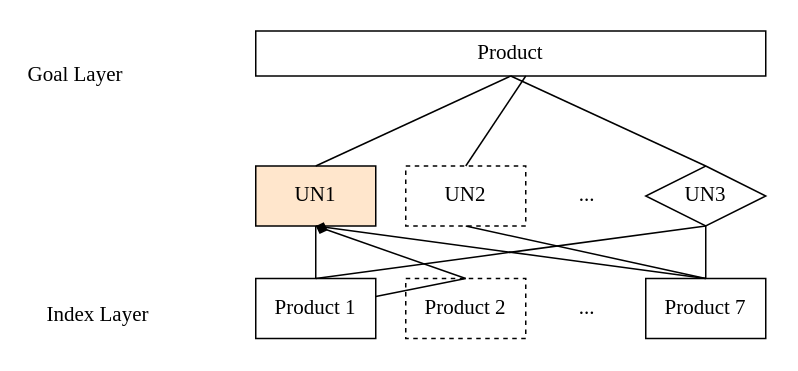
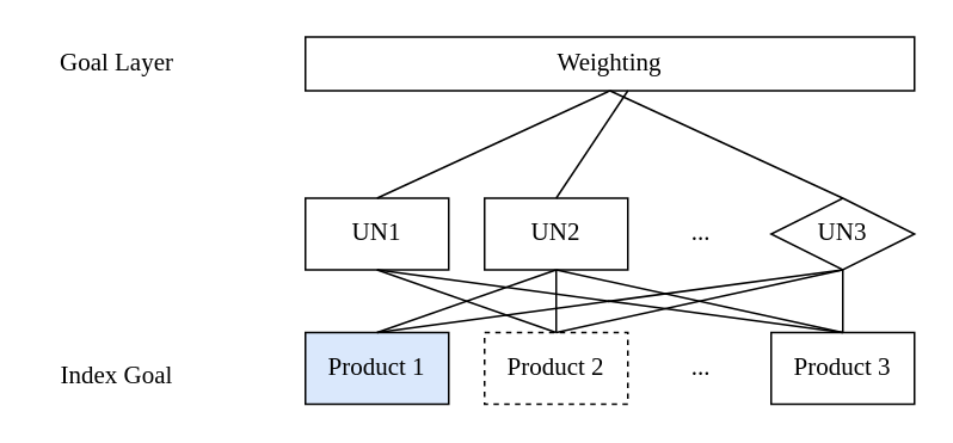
- <mxCell id="2" value="Product" style="rounded=0;whiteSpace=wrap;html=1;fontFamily=Times New Roman;fontSize=14;" vertex="1" parent="1"><mxGeometry x="170" y="20" width="340" height="30" as="geometry" /></mxCell>
+ <mxCell id="2" value="Weighting" style="rounded=0;whiteSpace=wrap;html=1;fontFamily=Times New Roman;fontSize=14;" vertex="1" parent="1"><mxGeometry x="170" y="20" width="340" height="30" as="geometry" /></mxCell>
- <mxCell id="5" value="Goal Layer" style="text;html=1;strokeColor=none;fillColor=none;align=center;verticalAlign=middle;whiteSpace=wrap;rounded=0;fontFamily=Times New Roman;fontSize=14;" vertex="1" parent="1"><mxGeometry x="5" y="35" width="90" height="30" as="geometry" /></mxCell>
+ <mxCell id="5" value="Goal Layer" style="text;html=1;strokeColor=none;fillColor=none;align=center;verticalAlign=middle;whiteSpace=wrap;rounded=0;fontFamily=Times New Roman;fontSize=14;" vertex="1" parent="1"><mxGeometry x="20" y="20" width="90" height="30" as="geometry" /></mxCell>
- <mxCell id="3" value="UN1" style="rounded=0;whiteSpace=wrap;html=1;fontFamily=Times New Roman;fontSize=14;fillColor=#ffe6cc;" vertex="1" parent="1"><mxGeometry x="170" y="110" width="80" height="40" as="geometry" /></mxCell>
+ <mxCell id="3" value="UN1" style="rounded=0;whiteSpace=wrap;html=1;fontFamily=Times New Roman;fontSize=14;" vertex="1" parent="1"><mxGeometry x="170" y="110" width="80" height="40" as="geometry" /></mxCell>
- <mxCell id="4" value="UN2" style="rounded=0;whiteSpace=wrap;html=1;fontFamily=Times New Roman;fontSize=14;dashed=1;" vertex="1" parent="1"><mxGeometry x="270" y="110" width="80" height="40" as="geometry" /></mxCell>
+ <mxCell id="4" value="UN2" style="rounded=0;whiteSpace=wrap;html=1;fontFamily=Times New Roman;fontSize=14;" vertex="1" parent="1"><mxGeometry x="270" y="110" width="80" height="40" as="geometry" /></mxCell>
- <mxCell id="15" value="" style="endArrow=diamond;html=1;rounded=0;entryX=0.5;entryY=1;entryDx=0;entryDy=0;exitX=0.5;exitY=0;exitDx=0;exitDy=0;fontFamily=Times New Roman;fontSize=14;" edge="1" parent="1" source="9" target="3"><mxGeometry width="50" height="50" relative="1" as="geometry"><mxPoint x="240" y="290" as="sourcePoint" /><mxPoint x="290" y="240" as="targetPoint" /></mxGeometry></mxCell>
+ <mxCell id="15" value="" style="endArrow=none;html=1;rounded=0;entryX=0.5;entryY=1;entryDx=0;entryDy=0;exitX=0.5;exitY=0;exitDx=0;exitDy=0;fontFamily=Times New Roman;fontSize=14;" edge="1" parent="1" source="9" target="3"><mxGeometry width="50" height="50" relative="1" as="geometry"><mxPoint x="240" y="290" as="sourcePoint" /><mxPoint x="290" y="240" as="targetPoint" /></mxGeometry></mxCell>
- <mxCell id="22" value="" style="endArrow=none;html=1;rounded=0;exitX=0.5;exitY=0;exitDx=0;exitDy=0;fontFamily=Times New Roman;fontSize=14;" edge="1" parent="1" source="7" target="3"><mxGeometry width="50" height="50" relative="1" as="geometry"><mxPoint x="300" y="290" as="sourcePoint" /><mxPoint x="350" y="240" as="targetPoint" /></mxGeometry></mxCell>
+ <mxCell id="22" value="" style="endArrow=none;html=1;rounded=0;entryX=0.5;entryY=1;entryDx=0;entryDy=0;exitX=0.5;exitY=0;exitDx=0;exitDy=0;fontFamily=Times New Roman;fontSize=14;" edge="1" parent="1" source="7" target="4"><mxGeometry width="50" height="50" relative="1" as="geometry"><mxPoint x="300" y="290" as="sourcePoint" /><mxPoint x="350" y="240" as="targetPoint" /></mxGeometry></mxCell>
+ <mxCell id="17" value="" style="endArrow=none;html=1;rounded=0;entryX=0.5;entryY=1;entryDx=0;entryDy=0;exitX=0.5;exitY=0;exitDx=0;exitDy=0;fontFamily=Times New Roman;fontSize=14;" edge="1" parent="1" source="9" target="4"><mxGeometry width="50" height="50" relative="1" as="geometry"><mxPoint x="310" y="180" as="sourcePoint" /><mxPoint x="310" y="260" as="targetPoint" /></mxGeometry></mxCell>
- <mxCell id="19" value="" style="endArrow=none;html=1;rounded=0;exitX=0.5;exitY=0;exitDx=0;exitDy=0;fontFamily=Times New Roman;fontSize=14;" edge="1" parent="1" source="9" target="7"><mxGeometry width="50" height="50" relative="1" as="geometry"><mxPoint x="530" y="200" as="sourcePoint" /><mxPoint x="580" y="150" as="targetPoint" /></mxGeometry></mxCell>
+ <mxCell id="19" value="" style="endArrow=none;html=1;rounded=0;entryX=0.5;entryY=1;entryDx=0;entryDy=0;exitX=0.5;exitY=0;exitDx=0;exitDy=0;fontFamily=Times New Roman;fontSize=14;" edge="1" parent="1" source="9" target="6"><mxGeometry width="50" height="50" relative="1" as="geometry"><mxPoint x="530" y="200" as="sourcePoint" /><mxPoint x="580" y="150" as="targetPoint" /></mxGeometry></mxCell>
- <mxCell id="7" value="Product 1" style="rounded=0;whiteSpace=wrap;html=1;fontFamily=Times New Roman;fontSize=14;" vertex="1" parent="1"><mxGeometry x="170" y="185" width="80" height="40" as="geometry" /></mxCell>
+ <mxCell id="7" value="Product 1" style="rounded=0;whiteSpace=wrap;html=1;fontFamily=Times New Roman;fontSize=14;fillColor=#dae8fc;" vertex="1" parent="1"><mxGeometry x="170" y="185" width="80" height="40" as="geometry" /></mxCell>
- <mxCell id="10" value="Product 7" style="rounded=0;whiteSpace=wrap;html=1;fontFamily=Times New Roman;fontSize=14;" vertex="1" parent="1"><mxGeometry x="430" y="185" width="80" height="40" as="geometry" /></mxCell>
+ <mxCell id="10" value="Product 3" style="rounded=0;whiteSpace=wrap;html=1;fontFamily=Times New Roman;fontSize=14;" vertex="1" parent="1"><mxGeometry x="430" y="185" width="80" height="40" as="geometry" /></mxCell>
- <mxCell id="8" value="Index Layer" style="text;html=1;strokeColor=none;fillColor=none;align=center;verticalAlign=middle;whiteSpace=wrap;rounded=0;fontFamily=Times New Roman;fontSize=14;" vertex="1" parent="1"><mxGeometry x="20" y="195" width="90" height="30" as="geometry" /></mxCell>
+ <mxCell id="8" value="Index Goal" style="text;html=1;strokeColor=none;fillColor=none;align=center;verticalAlign=middle;whiteSpace=wrap;rounded=0;fontFamily=Times New Roman;fontSize=14;" vertex="1" parent="1"><mxGeometry x="20" y="195" width="90" height="30" as="geometry" /></mxCell>
